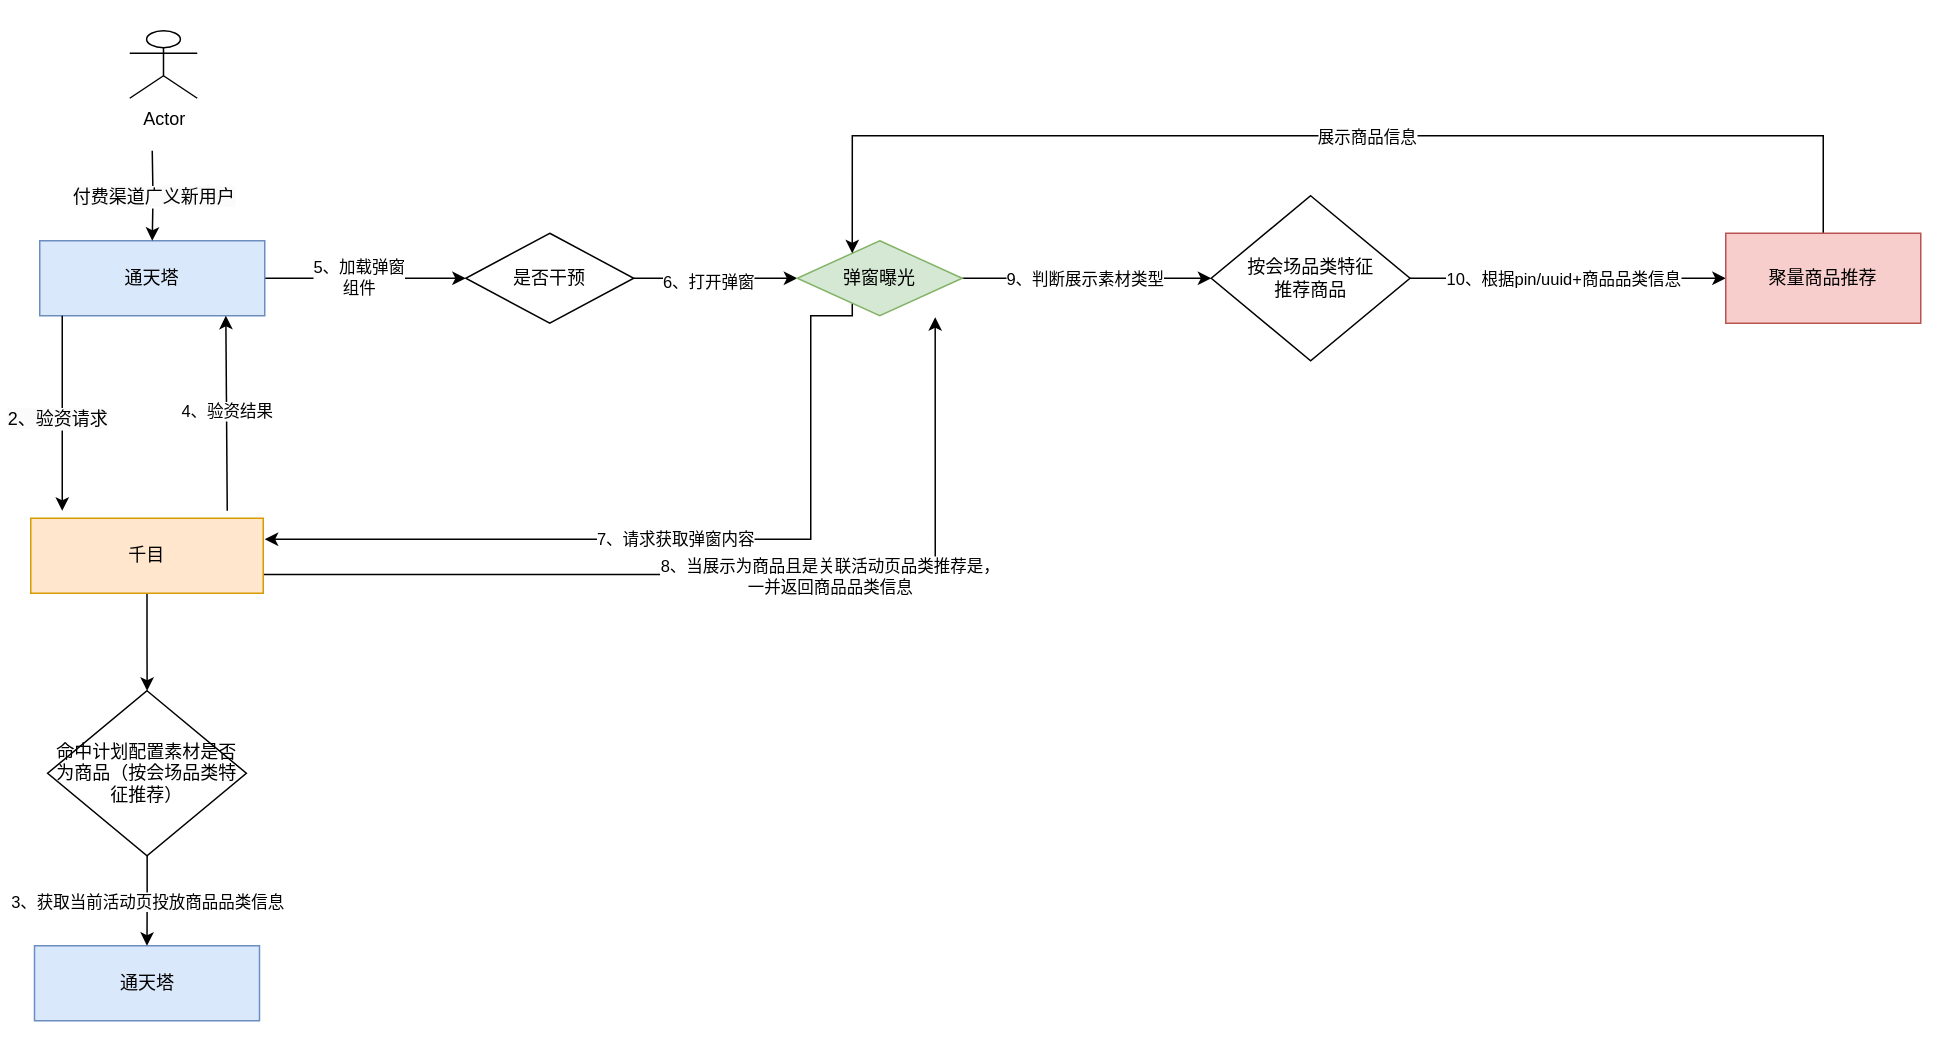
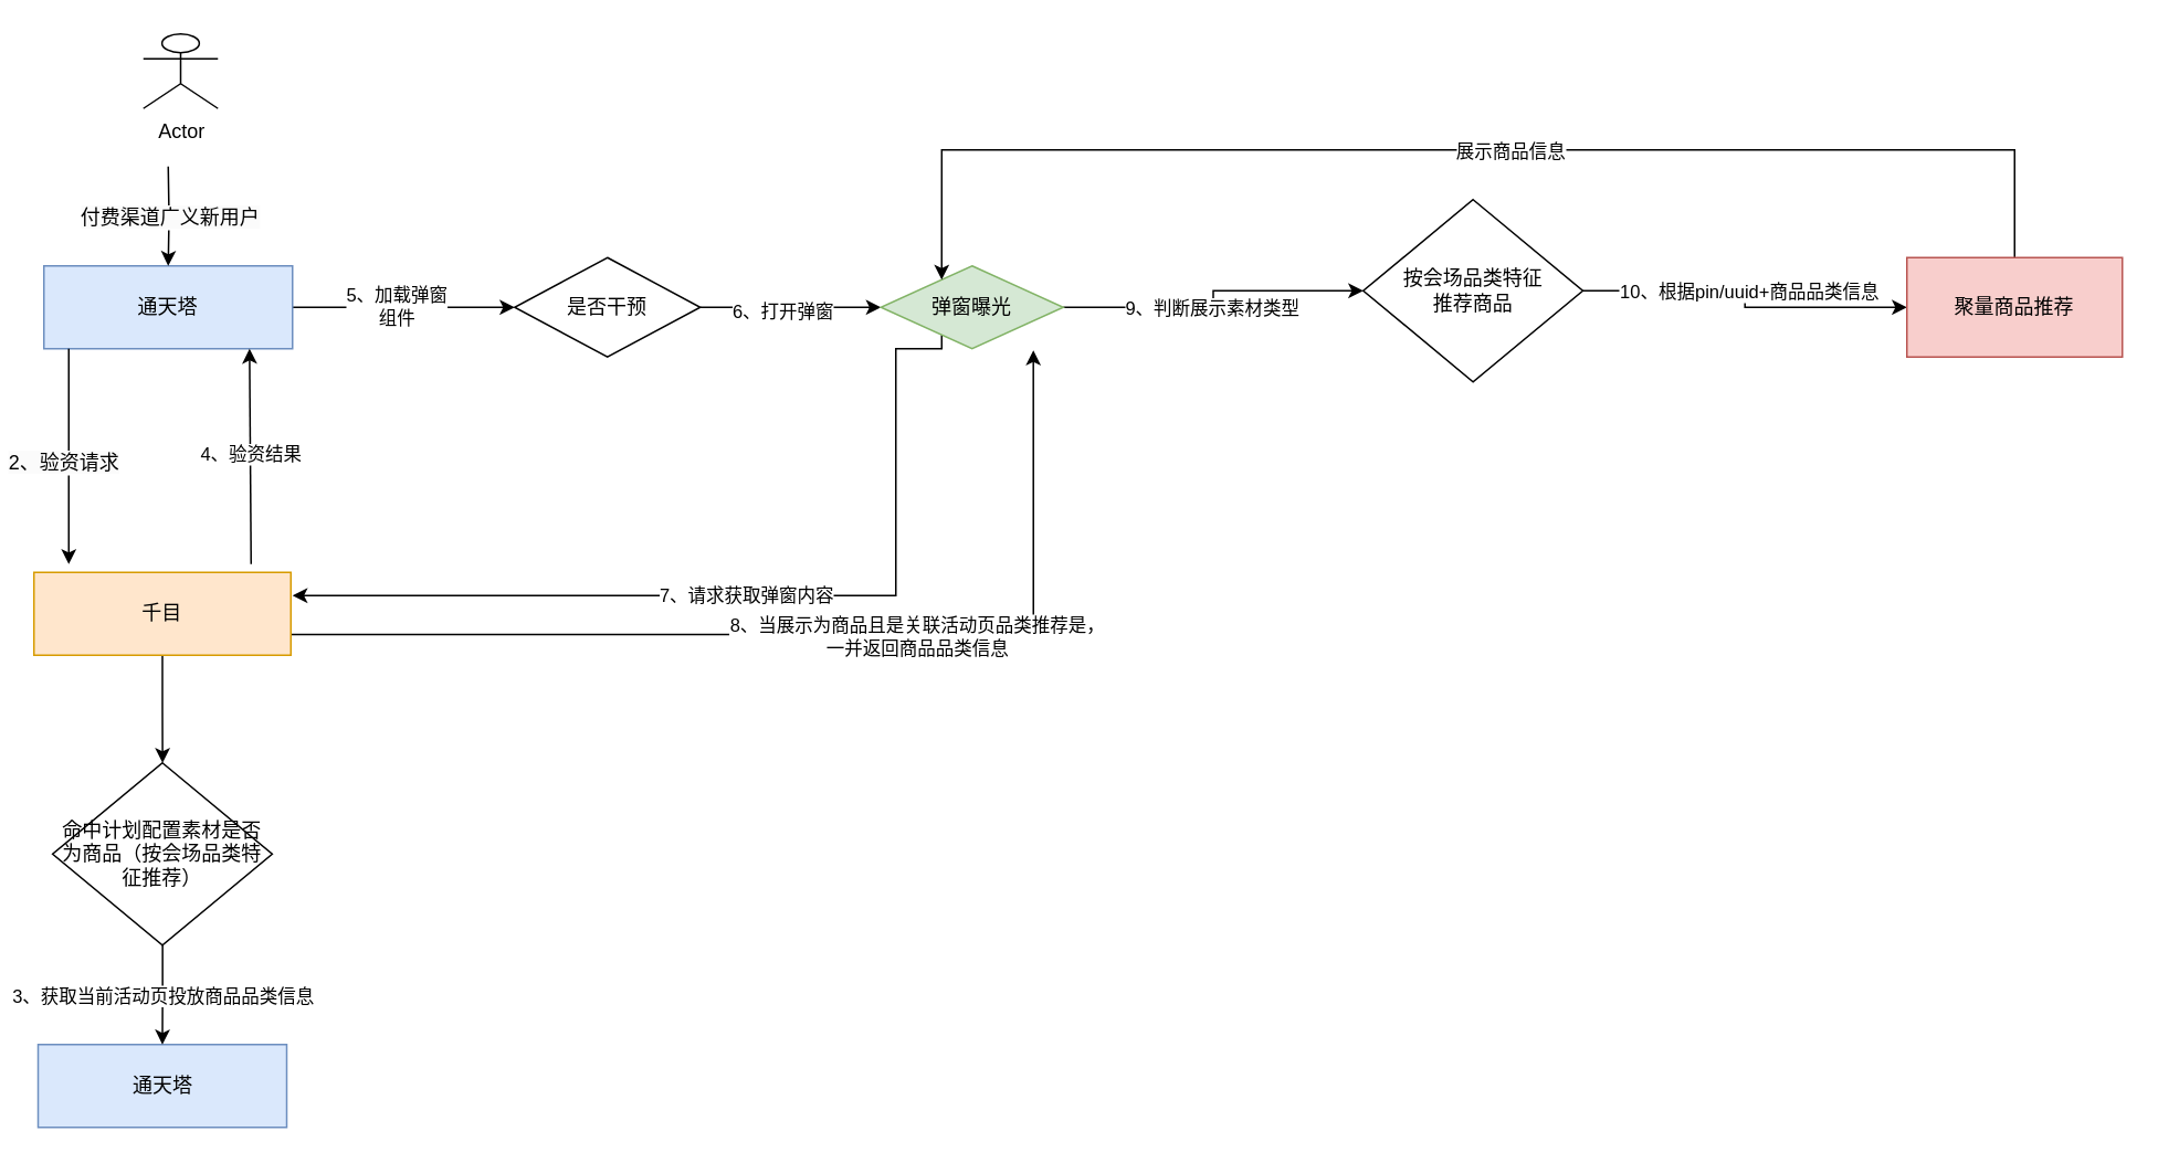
- <mxCell id="29" value="按会场品类特征&lt;br&gt;推荐商品" style="strokeWidth=1;html=1;shape=mxgraph.flowchart.decision;whiteSpace=wrap;" vertex="1" parent="1"><mxGeometry x="807" y="130" width="132.5" height="110" as="geometry" /></mxCell>
+ <mxCell id="29" value="按会场品类特征&lt;br&gt;推荐商品" style="strokeWidth=1;html=1;shape=mxgraph.flowchart.decision;whiteSpace=wrap;" vertex="1" parent="1"><mxGeometry x="822" y="120" width="132.5" height="110" as="geometry" /></mxCell>
